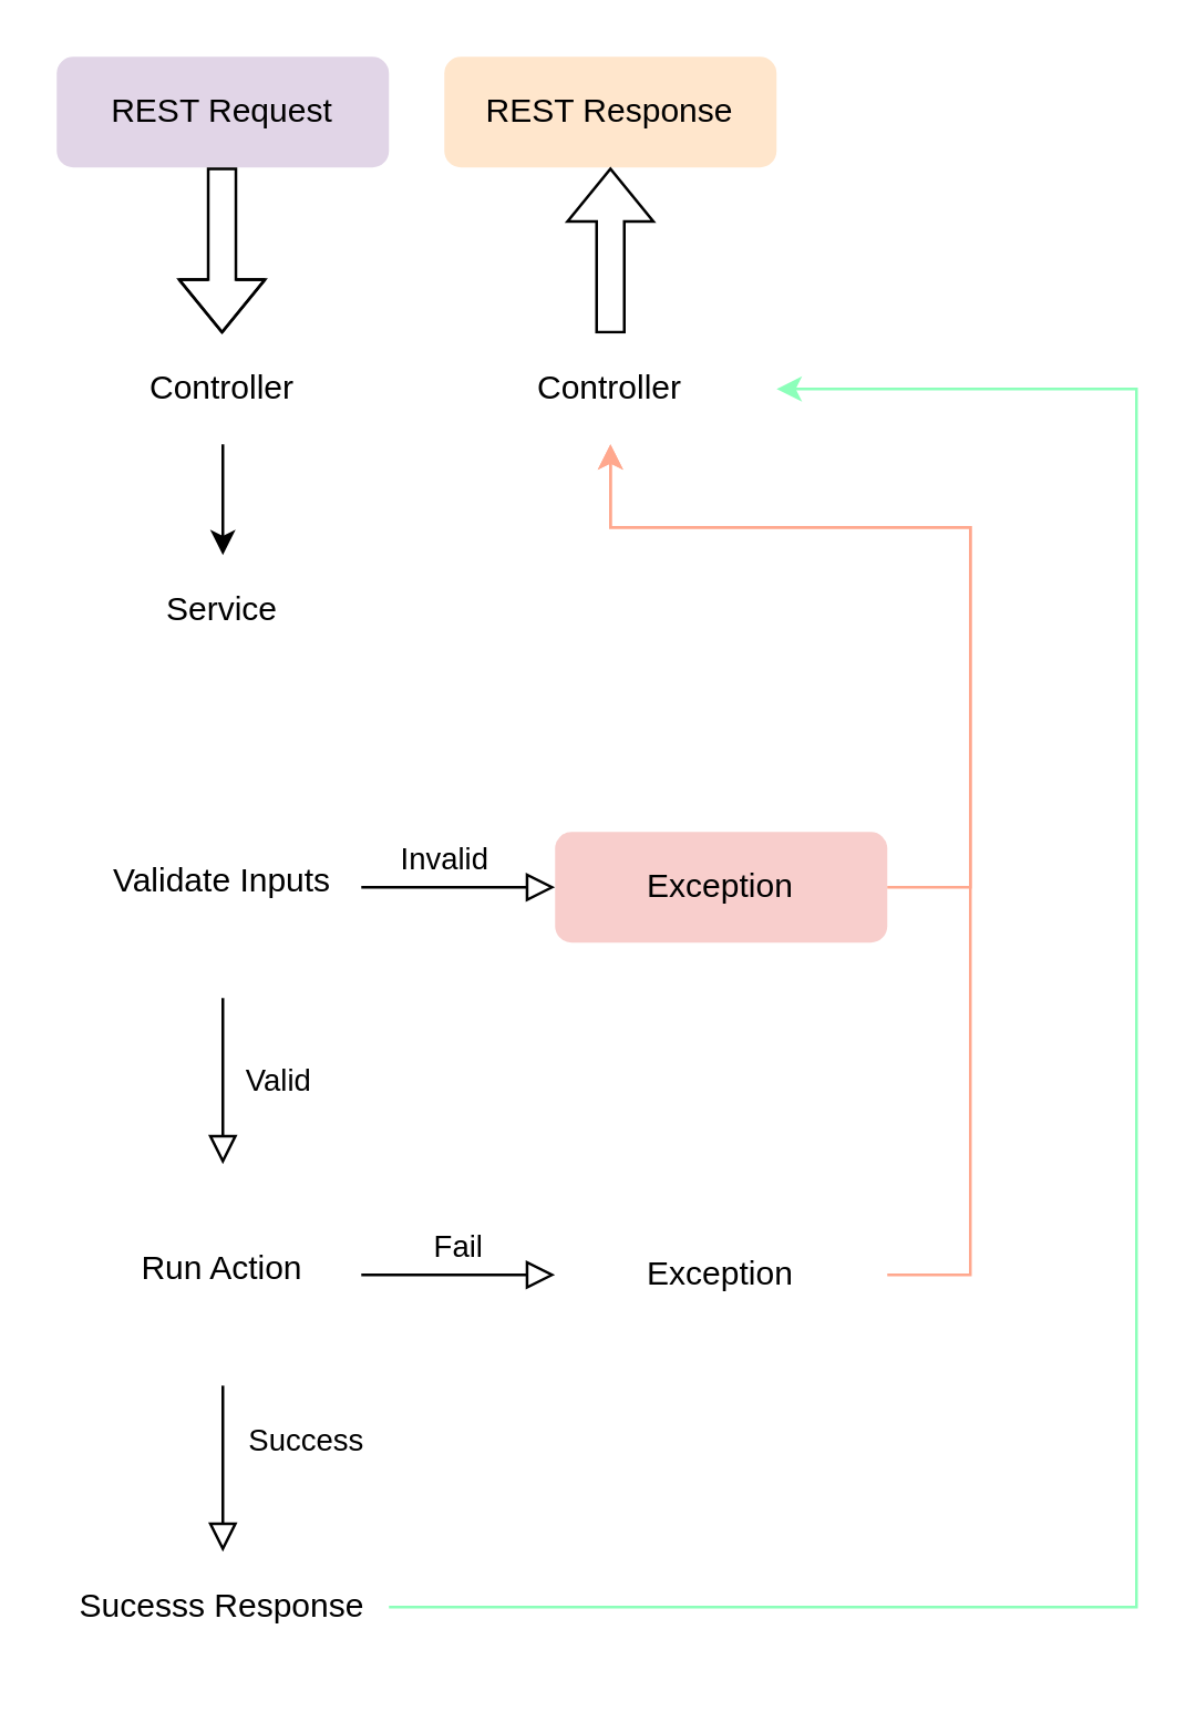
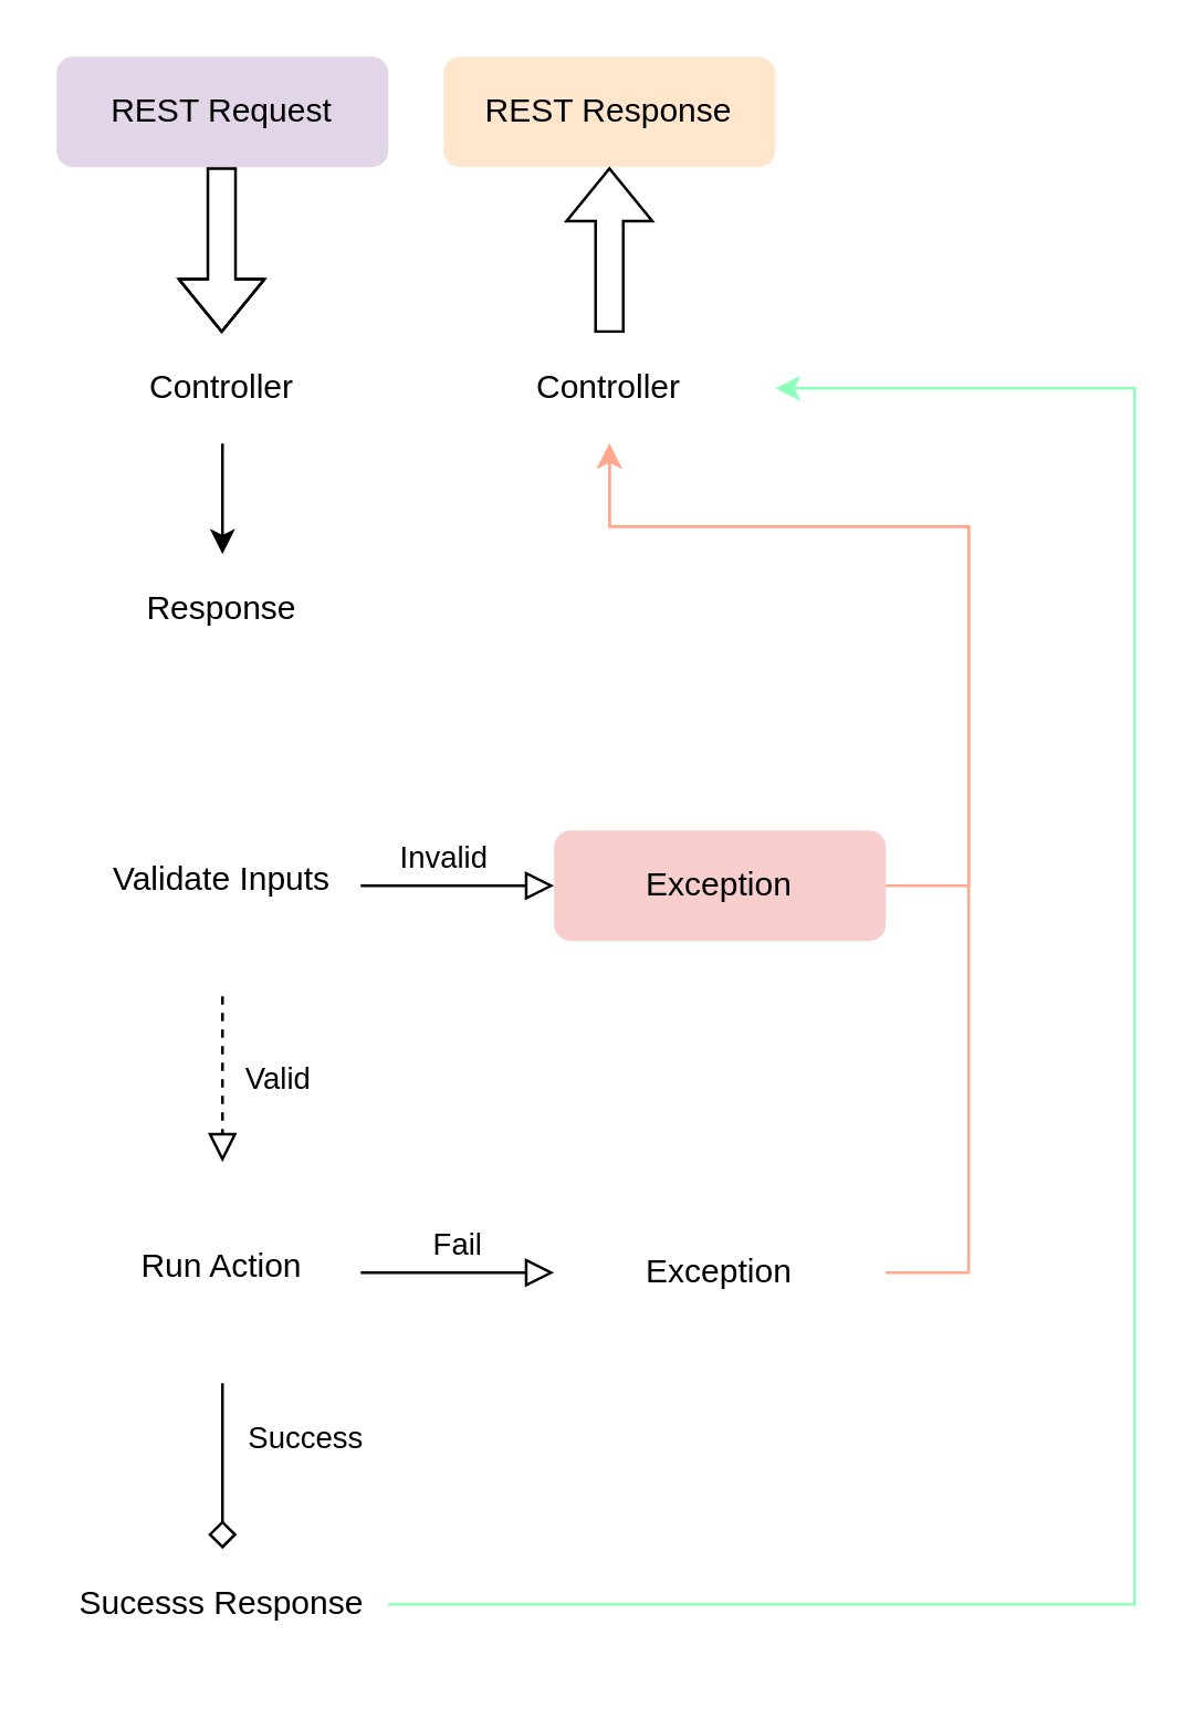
- <mxCell id="16" value="Service" style="rounded=1;whiteSpace=wrap;html=1;fontSize=12;glass=0;strokeWidth=1;shadow=0;strokeColor=none;fillColor=light-dark(#FFFFFF,#222222);fontColor=light-dark(#000000,#D7D7D9);" parent="1" vertex="1"><mxGeometry x="20" y="200" width="120" height="40" as="geometry" /></mxCell>
+ <mxCell id="16" value="Response" style="rounded=1;whiteSpace=wrap;html=1;fontSize=12;glass=0;strokeWidth=1;shadow=0;strokeColor=none;fillColor=light-dark(#FFFFFF,#222222);fontColor=light-dark(#000000,#D7D7D9);" parent="1" vertex="1"><mxGeometry x="20" y="200" width="120" height="40" as="geometry" /></mxCell>
- <mxCell id="3" value="Valid" style="rounded=0;html=1;jettySize=auto;orthogonalLoop=1;fontSize=11;endArrow=block;endFill=0;endSize=8;strokeWidth=1;shadow=0;labelBackgroundColor=none;edgeStyle=orthogonalEdgeStyle;fontColor=light-dark(#000000,#D7D7D9);" parent="1" source="5" target="9" edge="1"><mxGeometry y="20" relative="1" as="geometry"><mxPoint as="offset" /></mxGeometry></mxCell>
+ <mxCell id="3" value="Valid" style="rounded=0;html=1;jettySize=auto;orthogonalLoop=1;fontSize=11;endArrow=block;endFill=0;endSize=8;strokeWidth=1;shadow=0;labelBackgroundColor=none;edgeStyle=orthogonalEdgeStyle;fontColor=light-dark(#000000,#D7D7D9);dashed=1;" parent="1" source="5" target="9" edge="1"><mxGeometry y="20" relative="1" as="geometry"><mxPoint as="offset" /></mxGeometry></mxCell>
- <mxCell id="7" value="Success" style="rounded=0;html=1;jettySize=auto;orthogonalLoop=1;fontSize=11;endArrow=block;endFill=0;endSize=8;strokeWidth=1;shadow=0;labelBackgroundColor=none;edgeStyle=orthogonalEdgeStyle;fontColor=light-dark(#000000,#D7D7D9);" parent="1" source="9" target="10" edge="1"><mxGeometry x="-0.333" y="30" relative="1" as="geometry"><mxPoint as="offset" /></mxGeometry></mxCell>
+ <mxCell id="7" value="Success" style="rounded=0;html=1;jettySize=auto;orthogonalLoop=1;fontSize=11;endArrow=diamond;endFill=0;endSize=8;strokeWidth=1;shadow=0;labelBackgroundColor=none;edgeStyle=orthogonalEdgeStyle;fontColor=light-dark(#000000,#D7D7D9);" parent="1" source="9" target="10" edge="1"><mxGeometry x="-0.333" y="30" relative="1" as="geometry"><mxPoint as="offset" /></mxGeometry></mxCell>
